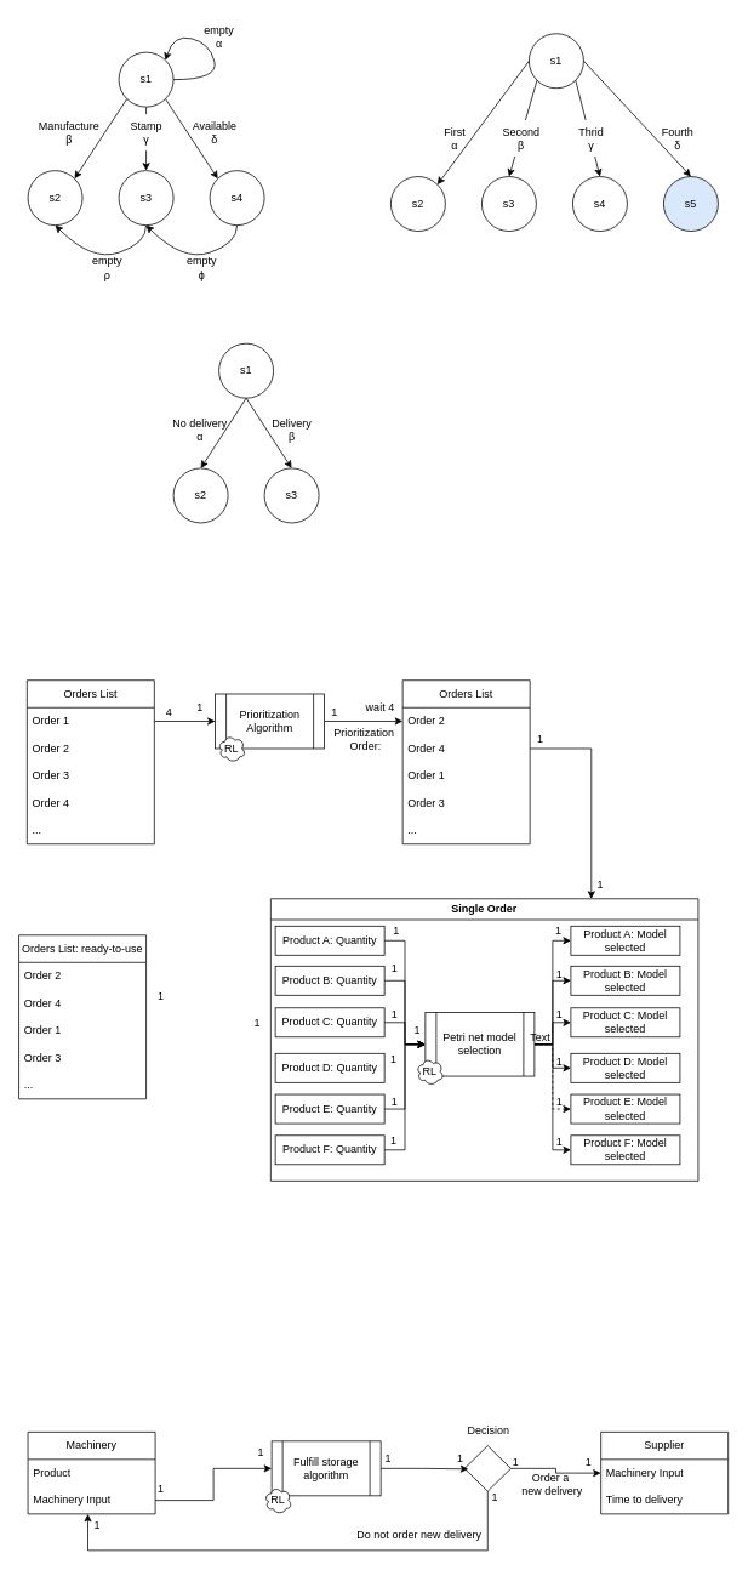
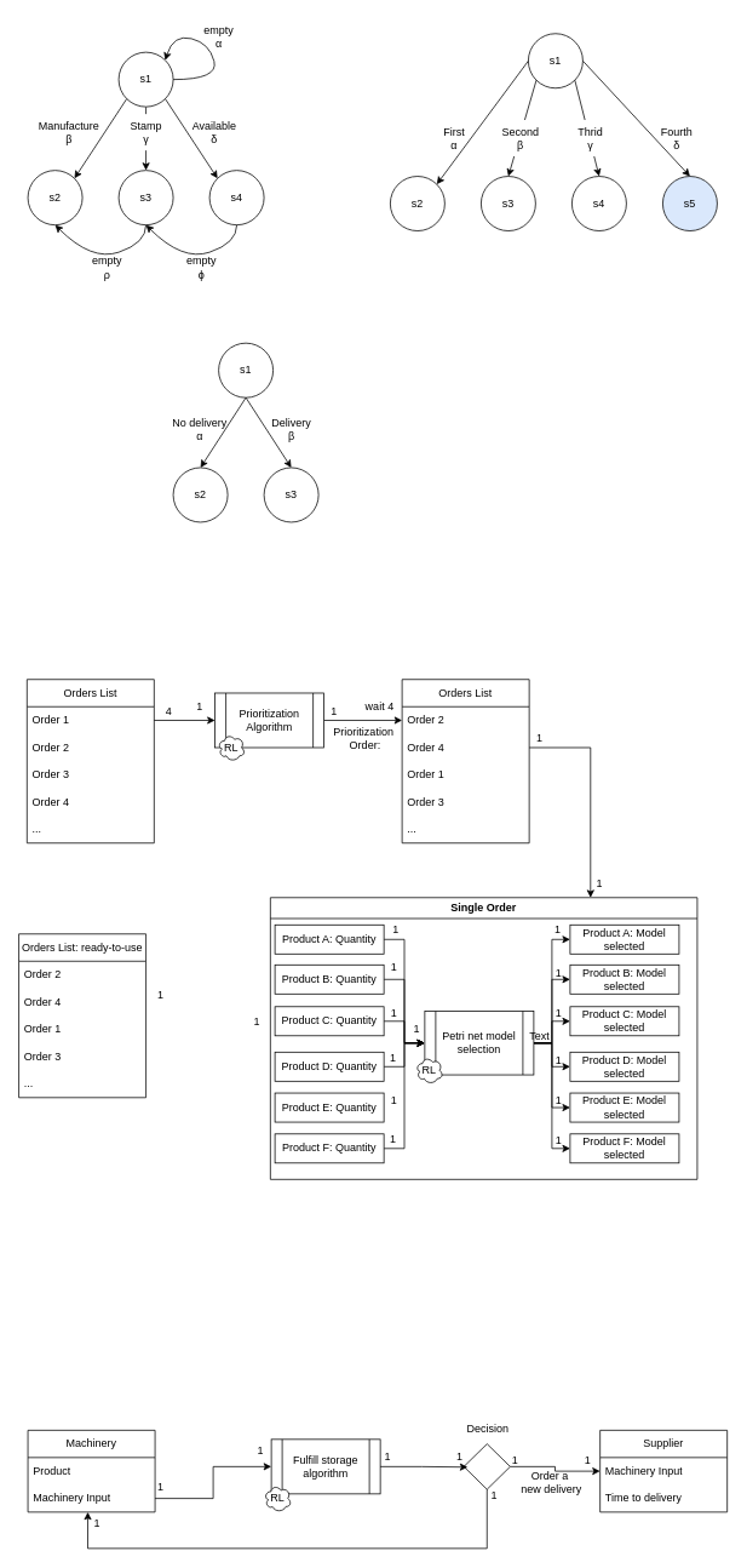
+ <mxCell id="65" style="edgeStyle=orthogonalEdgeStyle;rounded=0;orthogonalLoop=1;jettySize=auto;html=1;exitX=1;exitY=0.5;exitDx=0;exitDy=0;entryX=0;entryY=0.5;entryDx=0;entryDy=0;" parent="58" source="66" target="77" edge="1"><mxGeometry relative="1" as="geometry" /></mxCell>
- <mxCell id="67" style="edgeStyle=orthogonalEdgeStyle;rounded=0;orthogonalLoop=1;jettySize=auto;html=1;exitX=1;exitY=0.5;exitDx=0;exitDy=0;entryX=0;entryY=0.5;entryDx=0;entryDy=0;" parent="58" source="68" target="77" edge="1"><mxGeometry relative="1" as="geometry" /></mxCell>
- <mxCell id="75" style="edgeStyle=orthogonalEdgeStyle;rounded=0;orthogonalLoop=1;jettySize=auto;html=1;entryX=0;entryY=0.5;entryDx=0;entryDy=0;dashed=1;" parent="58" source="77" target="83" edge="1"><mxGeometry relative="1" as="geometry" /></mxCell>
+ <mxCell id="75" style="edgeStyle=orthogonalEdgeStyle;rounded=0;orthogonalLoop=1;jettySize=auto;html=1;entryX=0;entryY=0.5;entryDx=0;entryDy=0;" parent="58" source="77" target="83" edge="1"><mxGeometry relative="1" as="geometry" /></mxCell>
- <mxCell id="133" value="Do not order new delivery" style="text;html=1;align=center;verticalAlign=middle;resizable=0;points=[];autosize=1;strokeColor=none;fillColor=none;" parent="1" vertex="1"><mxGeometry x="380" y="1671" width="160" height="30" as="geometry" /></mxCell>
